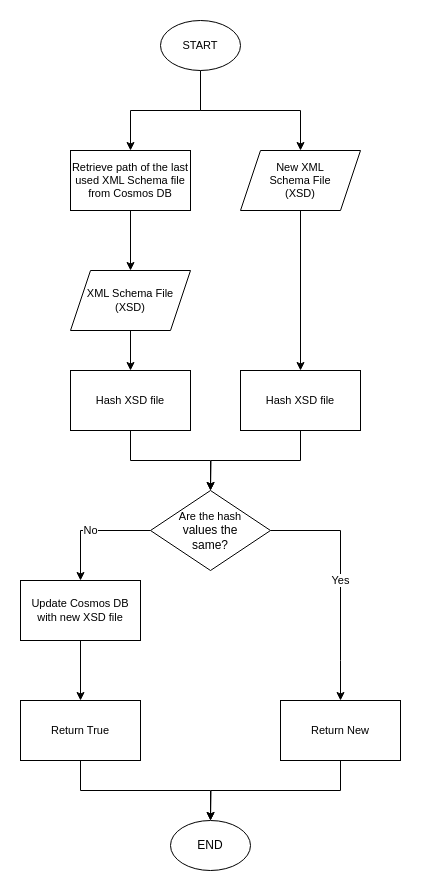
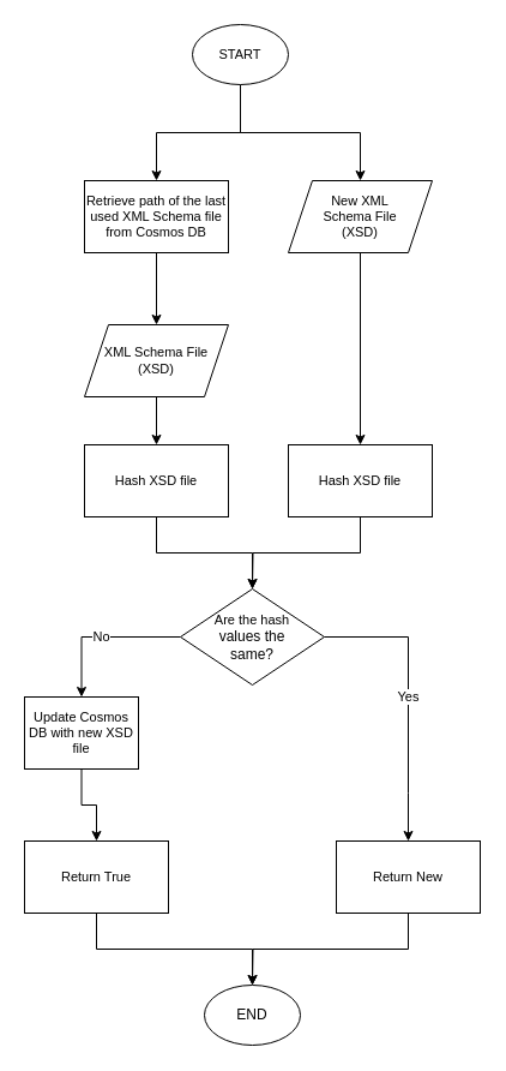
- <mxCell id="12" value="Update Cosmos DB with new XSD file" style="rounded=0;whiteSpace=wrap;html=1;fontSize=11;" parent="1" vertex="1"><mxGeometry x="20" y="580" width="120" height="60" as="geometry" /></mxCell>
+ <mxCell id="12" value="Update Cosmos DB with new XSD file" style="rounded=0;whiteSpace=wrap;html=1;fontSize=11;" parent="1" vertex="1"><mxGeometry x="20" y="580" width="95" height="60" as="geometry" /></mxCell>
